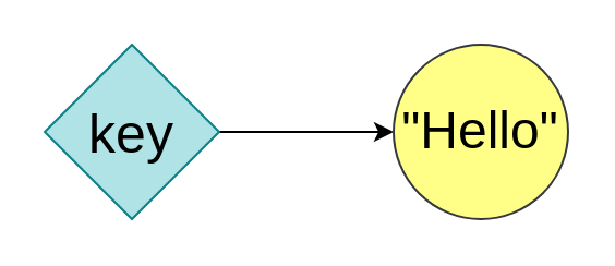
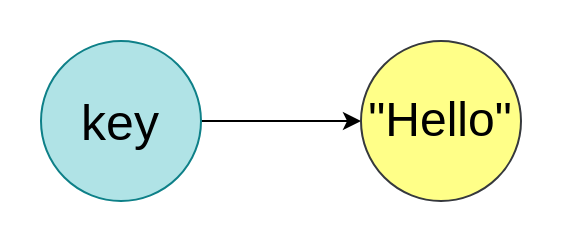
- <mxCell id="3" value="&lt;font style=&quot;font-size: 25px&quot;&gt;key&lt;/font&gt;" style="rhombus;whiteSpace=wrap;html=1;aspect=fixed;fillColor=#b0e3e6;strokeColor=#0e8088;" vertex="1" parent="1"><mxGeometry x="20" y="20" width="80" height="80" as="geometry" /></mxCell>
+ <mxCell id="3" value="&lt;font style=&quot;font-size: 25px&quot;&gt;key&lt;/font&gt;" style="ellipse;whiteSpace=wrap;html=1;aspect=fixed;fillColor=#b0e3e6;strokeColor=#0e8088;" vertex="1" parent="1"><mxGeometry x="20" y="20" width="80" height="80" as="geometry" /></mxCell>
